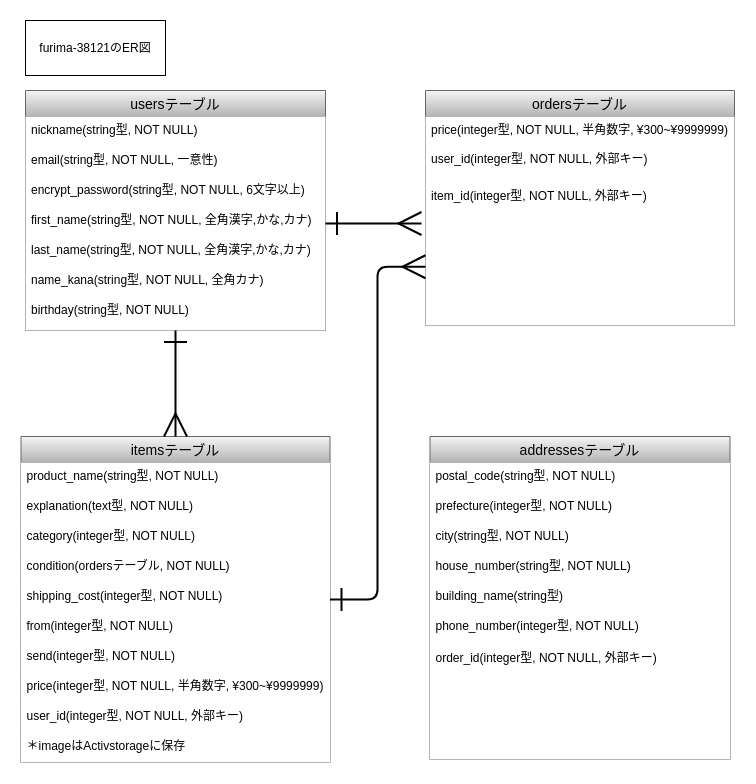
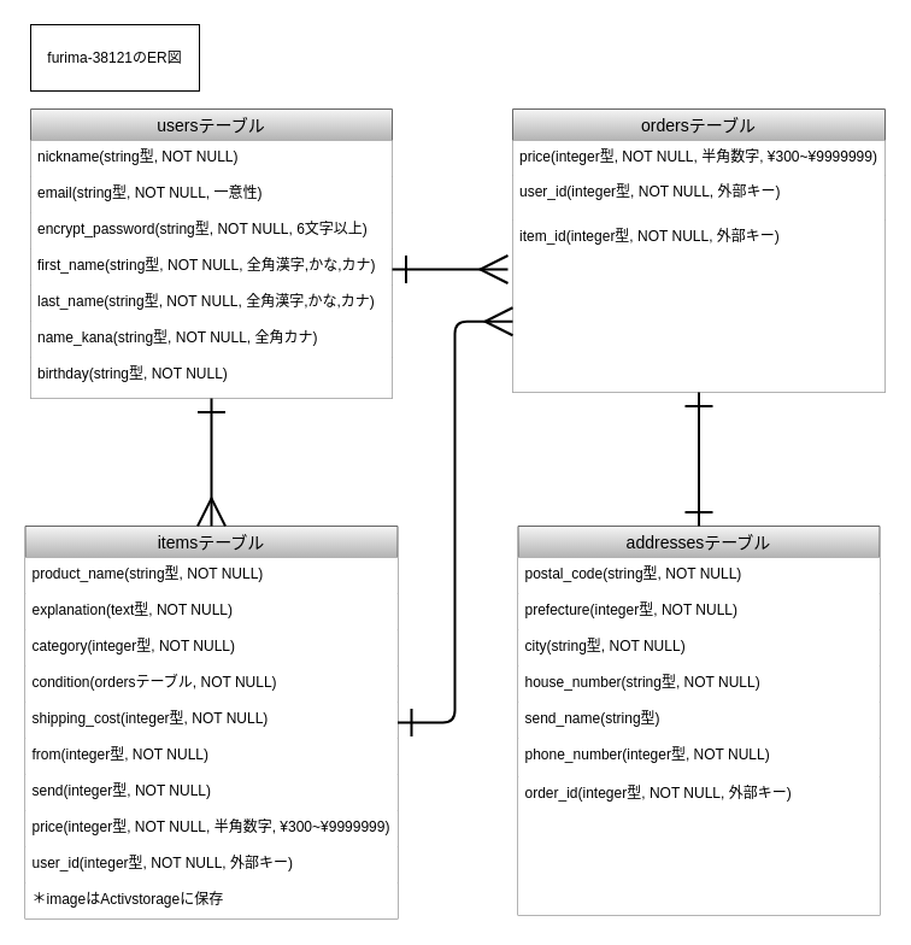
+ <mxCell id="36" style="html=1;entryX=0.5;entryY=0;entryDx=0;entryDy=0;fontColor=#000000;startArrow=ERone;startFill=0;endArrow=ERone;endFill=0;strokeWidth=2;endSize=20;startSize=20;strokeColor=#000000;exitX=0.5;exitY=1;exitDx=0;exitDy=0;" parent="1" source="22" target="26" edge="1"><mxGeometry relative="1" as="geometry"><mxPoint x="505" y="382" as="sourcePoint" /><mxPoint x="605" y="382" as="targetPoint" /></mxGeometry></mxCell>
- <mxCell id="31" value="building_name(string型)" style="text;strokeColor=none;fillColor=#FFFFFF;spacingLeft=4;spacingRight=4;overflow=hidden;rotatable=0;points=[[0,0.5],[1,0.5]];portConstraint=eastwest;fontSize=12;fontColor=#000000;" parent="26" vertex="1"><mxGeometry y="146" width="300" height="30" as="geometry" /></mxCell>
+ <mxCell id="31" value="send_name(string型)" style="text;strokeColor=none;fillColor=#FFFFFF;spacingLeft=4;spacingRight=4;overflow=hidden;rotatable=0;points=[[0,0.5],[1,0.5]];portConstraint=eastwest;fontSize=12;fontColor=#000000;" parent="26" vertex="1"><mxGeometry y="146" width="300" height="30" as="geometry" /></mxCell>
